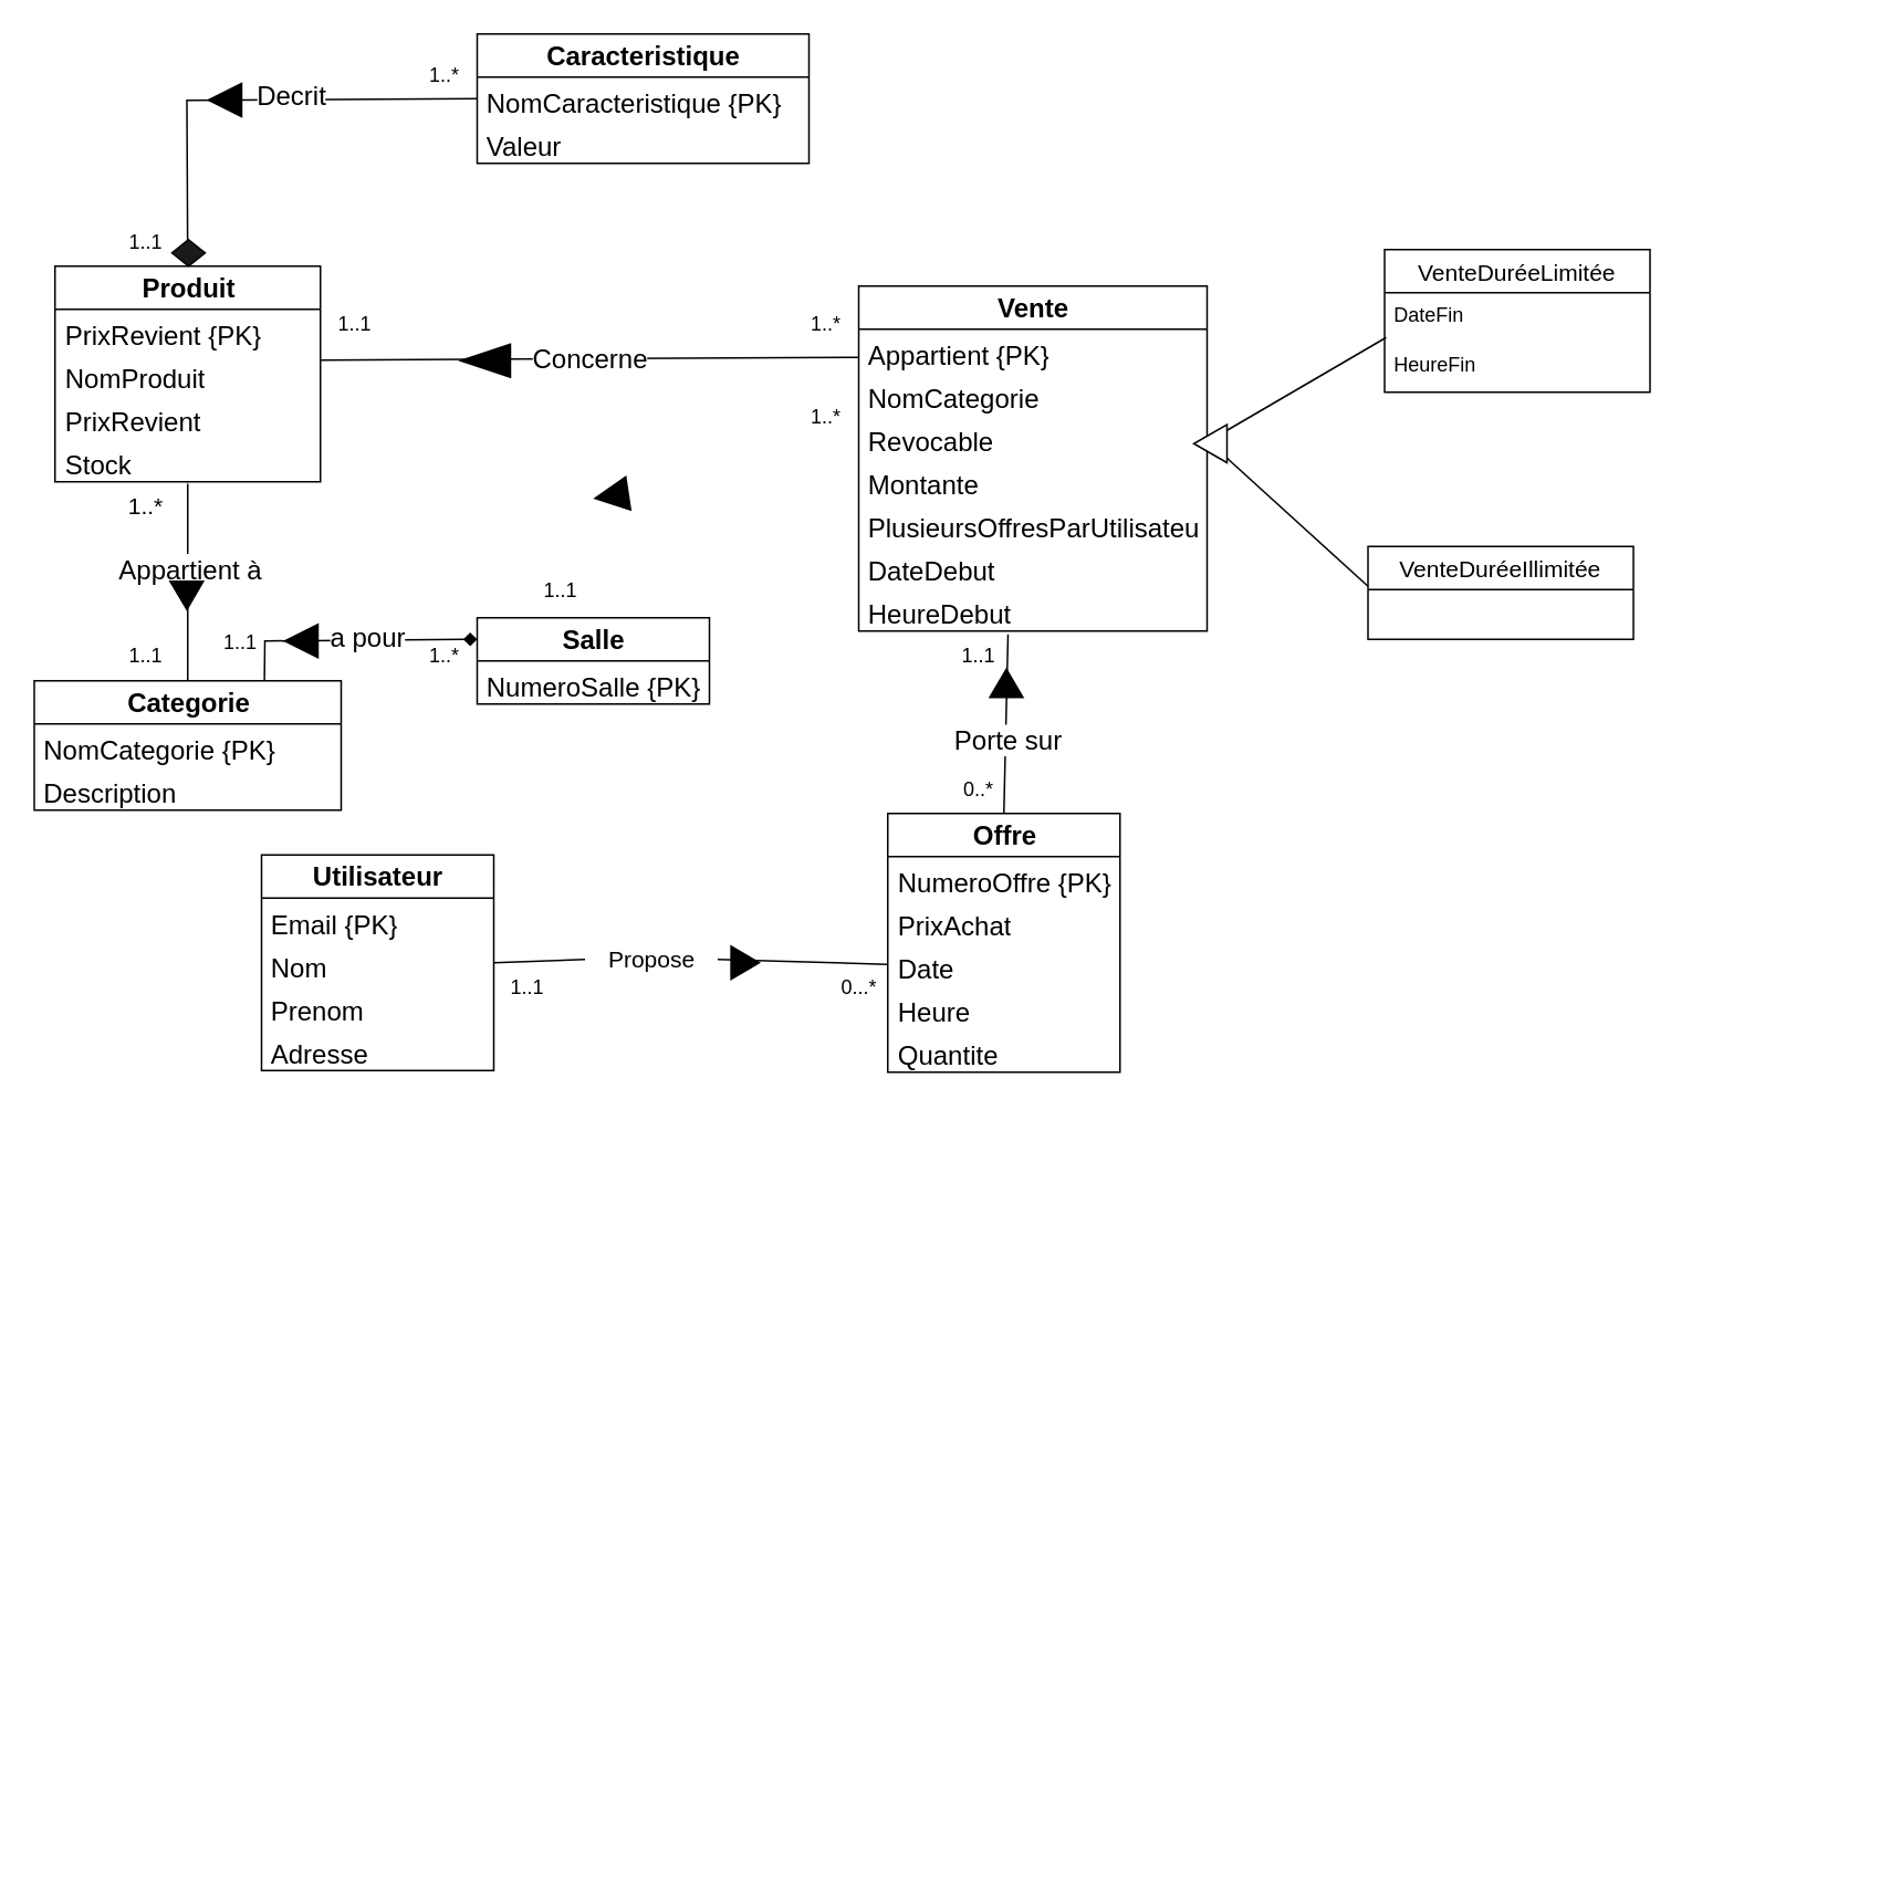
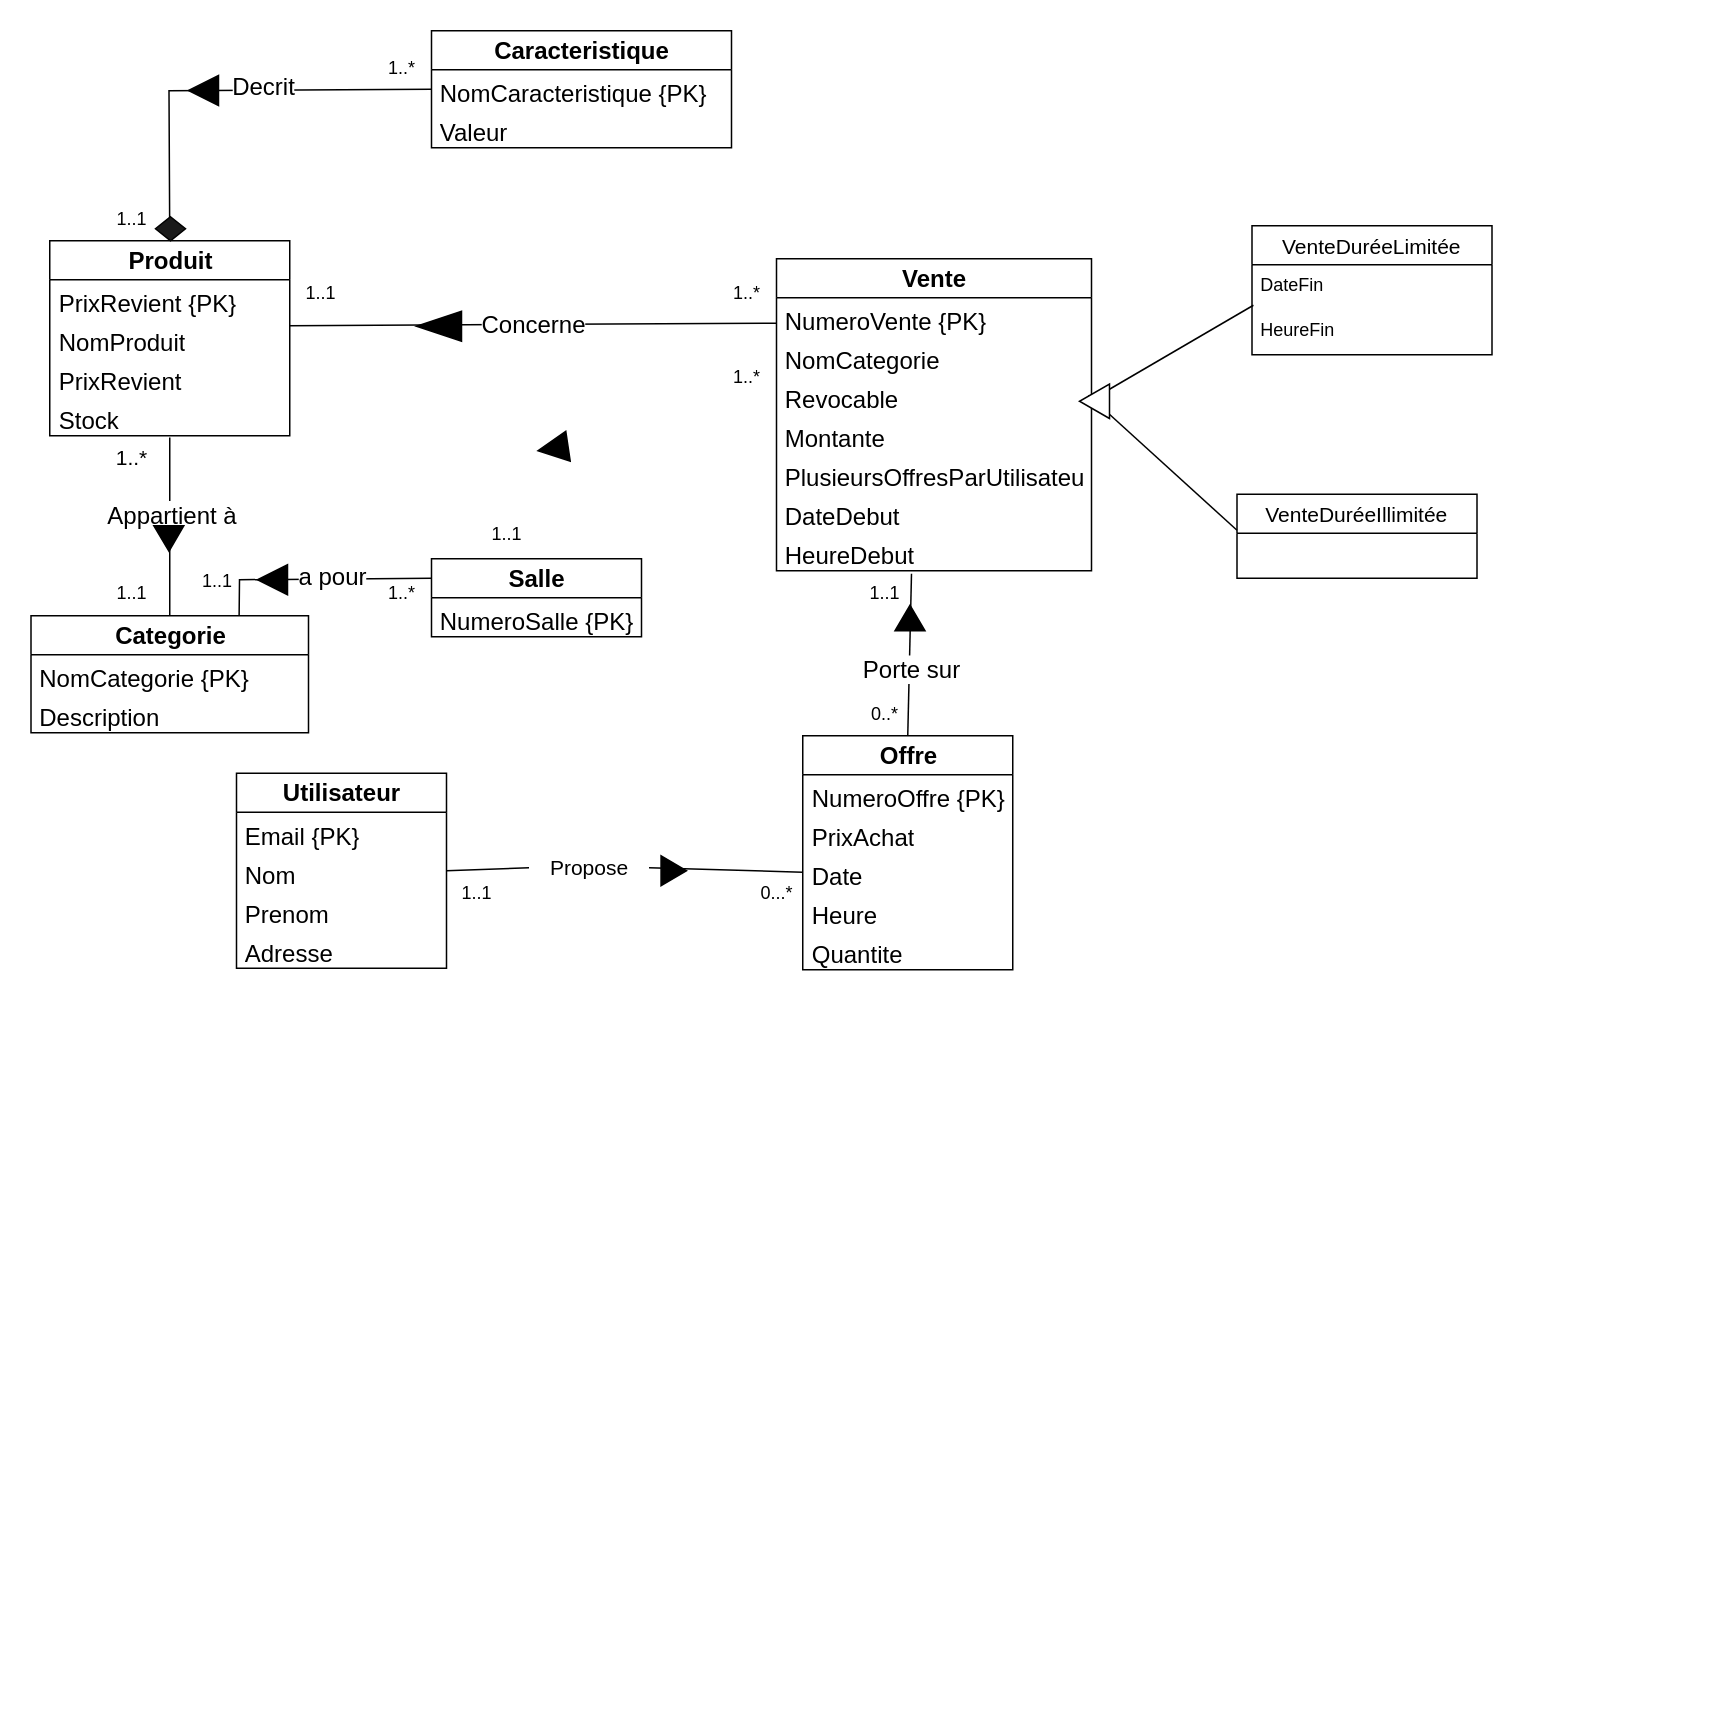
- <mxCell id="8" value="Appartient {PK}" style="text;strokeColor=none;fillColor=none;align=left;verticalAlign=top;spacingLeft=4;spacingRight=4;overflow=hidden;rotatable=0;points=[[0,0.5],[1,0.5]];portConstraint=eastwest;whiteSpace=wrap;html=1;fontSize=16;" parent="7" vertex="1"><mxGeometry y="26" width="210" height="26" as="geometry" /></mxCell>
+ <mxCell id="8" value="NumeroVente {PK}" style="text;strokeColor=none;fillColor=none;align=left;verticalAlign=top;spacingLeft=4;spacingRight=4;overflow=hidden;rotatable=0;points=[[0,0.5],[1,0.5]];portConstraint=eastwest;whiteSpace=wrap;html=1;fontSize=16;" parent="7" vertex="1"><mxGeometry y="26" width="210" height="26" as="geometry" /></mxCell>
- <mxCell id="40" value="" style="endArrow=diamond;html=1;rounded=0;exitX=0.75;exitY=0;exitDx=0;exitDy=0;entryX=0;entryY=0.25;entryDx=0;entryDy=0;fontSize=16;" parent="1" source="17" target="15" edge="1"><mxGeometry relative="1" as="geometry"><mxPoint x="207" y="370" as="sourcePoint" /><mxPoint x="367" y="370" as="targetPoint" /><Array as="points"><mxPoint x="159" y="386" /></Array></mxGeometry></mxCell>
+ <mxCell id="40" value="" style="endArrow=none;html=1;rounded=0;exitX=0.75;exitY=0;exitDx=0;exitDy=0;entryX=0;entryY=0.25;entryDx=0;entryDy=0;fontSize=16;" parent="1" source="17" target="15" edge="1"><mxGeometry relative="1" as="geometry"><mxPoint x="207" y="370" as="sourcePoint" /><mxPoint x="367" y="370" as="targetPoint" /><Array as="points"><mxPoint x="159" y="386" /></Array></mxGeometry></mxCell>
